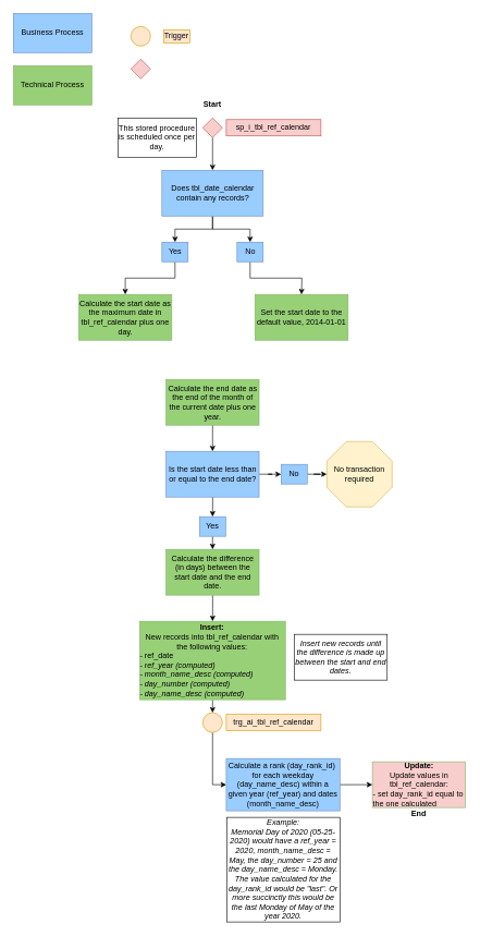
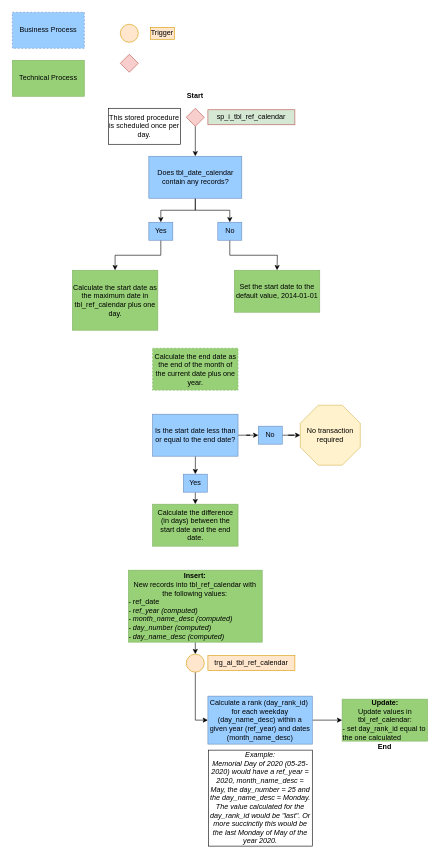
- <mxCell id="5" value="Business Process" style="rounded=0;whiteSpace=wrap;html=1;fillColor=#99CCFF;strokeColor=#6c8ebf;" parent="1" vertex="1"><mxGeometry x="20" y="20" width="120" height="60" as="geometry" /></mxCell>
+ <mxCell id="5" value="Business Process" style="rounded=0;whiteSpace=wrap;html=1;fillColor=#99CCFF;strokeColor=#6c8ebf;dashed=1;" parent="1" vertex="1"><mxGeometry x="20" y="20" width="120" height="60" as="geometry" /></mxCell>
- <mxCell id="4" value="sp_i_tbl_ref_calendar" style="rounded=0;whiteSpace=wrap;html=1;fillColor=#f8cecc;strokeColor=#b85450;" parent="1" vertex="1"><mxGeometry x="346" y="182.5" width="145" height="25" as="geometry" /></mxCell>
+ <mxCell id="4" value="sp_i_tbl_ref_calendar" style="rounded=0;whiteSpace=wrap;html=1;fillColor=#d5e8d4;strokeColor=#b85450;" parent="1" vertex="1"><mxGeometry x="346" y="182.5" width="145" height="25" as="geometry" /></mxCell>
- <mxCell id="11" value="Calculate the start date as the maximum date in tbl_ref_calendar plus one day." style="rounded=0;whiteSpace=wrap;html=1;fillColor=#97D077;strokeColor=#82b366;" parent="1" vertex="1"><mxGeometry x="120" y="450" width="142.5" height="70" as="geometry" /></mxCell>
+ <mxCell id="11" value="Calculate the start date as the maximum date in tbl_ref_calendar plus one day." style="rounded=0;whiteSpace=wrap;html=1;fillColor=#97D077;strokeColor=#82b366;" parent="1" vertex="1"><mxGeometry x="120" y="450" width="142.5" height="100" as="geometry" /></mxCell>
- <mxCell id="13" value="Calculate the end date as the end of the month of the current date plus one year." style="rounded=0;whiteSpace=wrap;html=1;fillColor=#97D077;strokeColor=#82b366;" parent="1" vertex="1"><mxGeometry x="253.75" y="580" width="142.5" height="70" as="geometry" /></mxCell>
+ <mxCell id="13" value="Calculate the end date as the end of the month of the current date plus one year." style="rounded=0;whiteSpace=wrap;html=1;fillColor=#97D077;strokeColor=#82b366;dashed=1;" parent="1" vertex="1"><mxGeometry x="253.75" y="580" width="142.5" height="70" as="geometry" /></mxCell>
- <mxCell id="12" style="edgeStyle=orthogonalEdgeStyle;rounded=0;orthogonalLoop=1;jettySize=auto;html=1;exitX=0.5;exitY=1;exitDx=0;exitDy=0;entryX=0.5;entryY=0;entryDx=0;entryDy=0;" parent="1" source="13" target="24" edge="1"><mxGeometry relative="1" as="geometry" /></mxCell>
- <mxCell id="36" value="" style="edgeStyle=orthogonalEdgeStyle;rounded=0;orthogonalLoop=1;jettySize=auto;html=1;" parent="1" source="37" target="26" edge="1"><mxGeometry relative="1" as="geometry" /></mxCell>
- <mxCell id="27" value="&lt;i&gt;Insert new records until the difference is made up between the start and end dates.&lt;/i&gt;" style="rounded=0;whiteSpace=wrap;html=1;" parent="1" vertex="1"><mxGeometry x="450" y="970" width="142.5" height="70" as="geometry" /></mxCell>
- <mxCell id="31" value="&lt;b&gt;Update:&lt;/b&gt;&lt;br&gt;Update values in tbl_ref_calendar:&lt;br&gt;&lt;div style=&quot;text-align: left&quot;&gt;&lt;span&gt;- set day_rank_id equal to the one calculated&lt;/span&gt;&lt;/div&gt;" style="rounded=0;whiteSpace=wrap;html=1;fillColor=#f8cecc;strokeColor=#82b366;" parent="1" vertex="1"><mxGeometry x="569.75" y="1165" width="142.5" height="70" as="geometry" /></mxCell>
+ <mxCell id="31" value="&lt;b&gt;Update:&lt;/b&gt;&lt;br&gt;Update values in tbl_ref_calendar:&lt;br&gt;&lt;div style=&quot;text-align: left&quot;&gt;&lt;span&gt;- set day_rank_id equal to the one calculated&lt;/span&gt;&lt;/div&gt;" style="rounded=0;whiteSpace=wrap;html=1;fillColor=#97D077;strokeColor=#82b366;" parent="1" vertex="1"><mxGeometry x="569.75" y="1165" width="142.5" height="70" as="geometry" /></mxCell>
